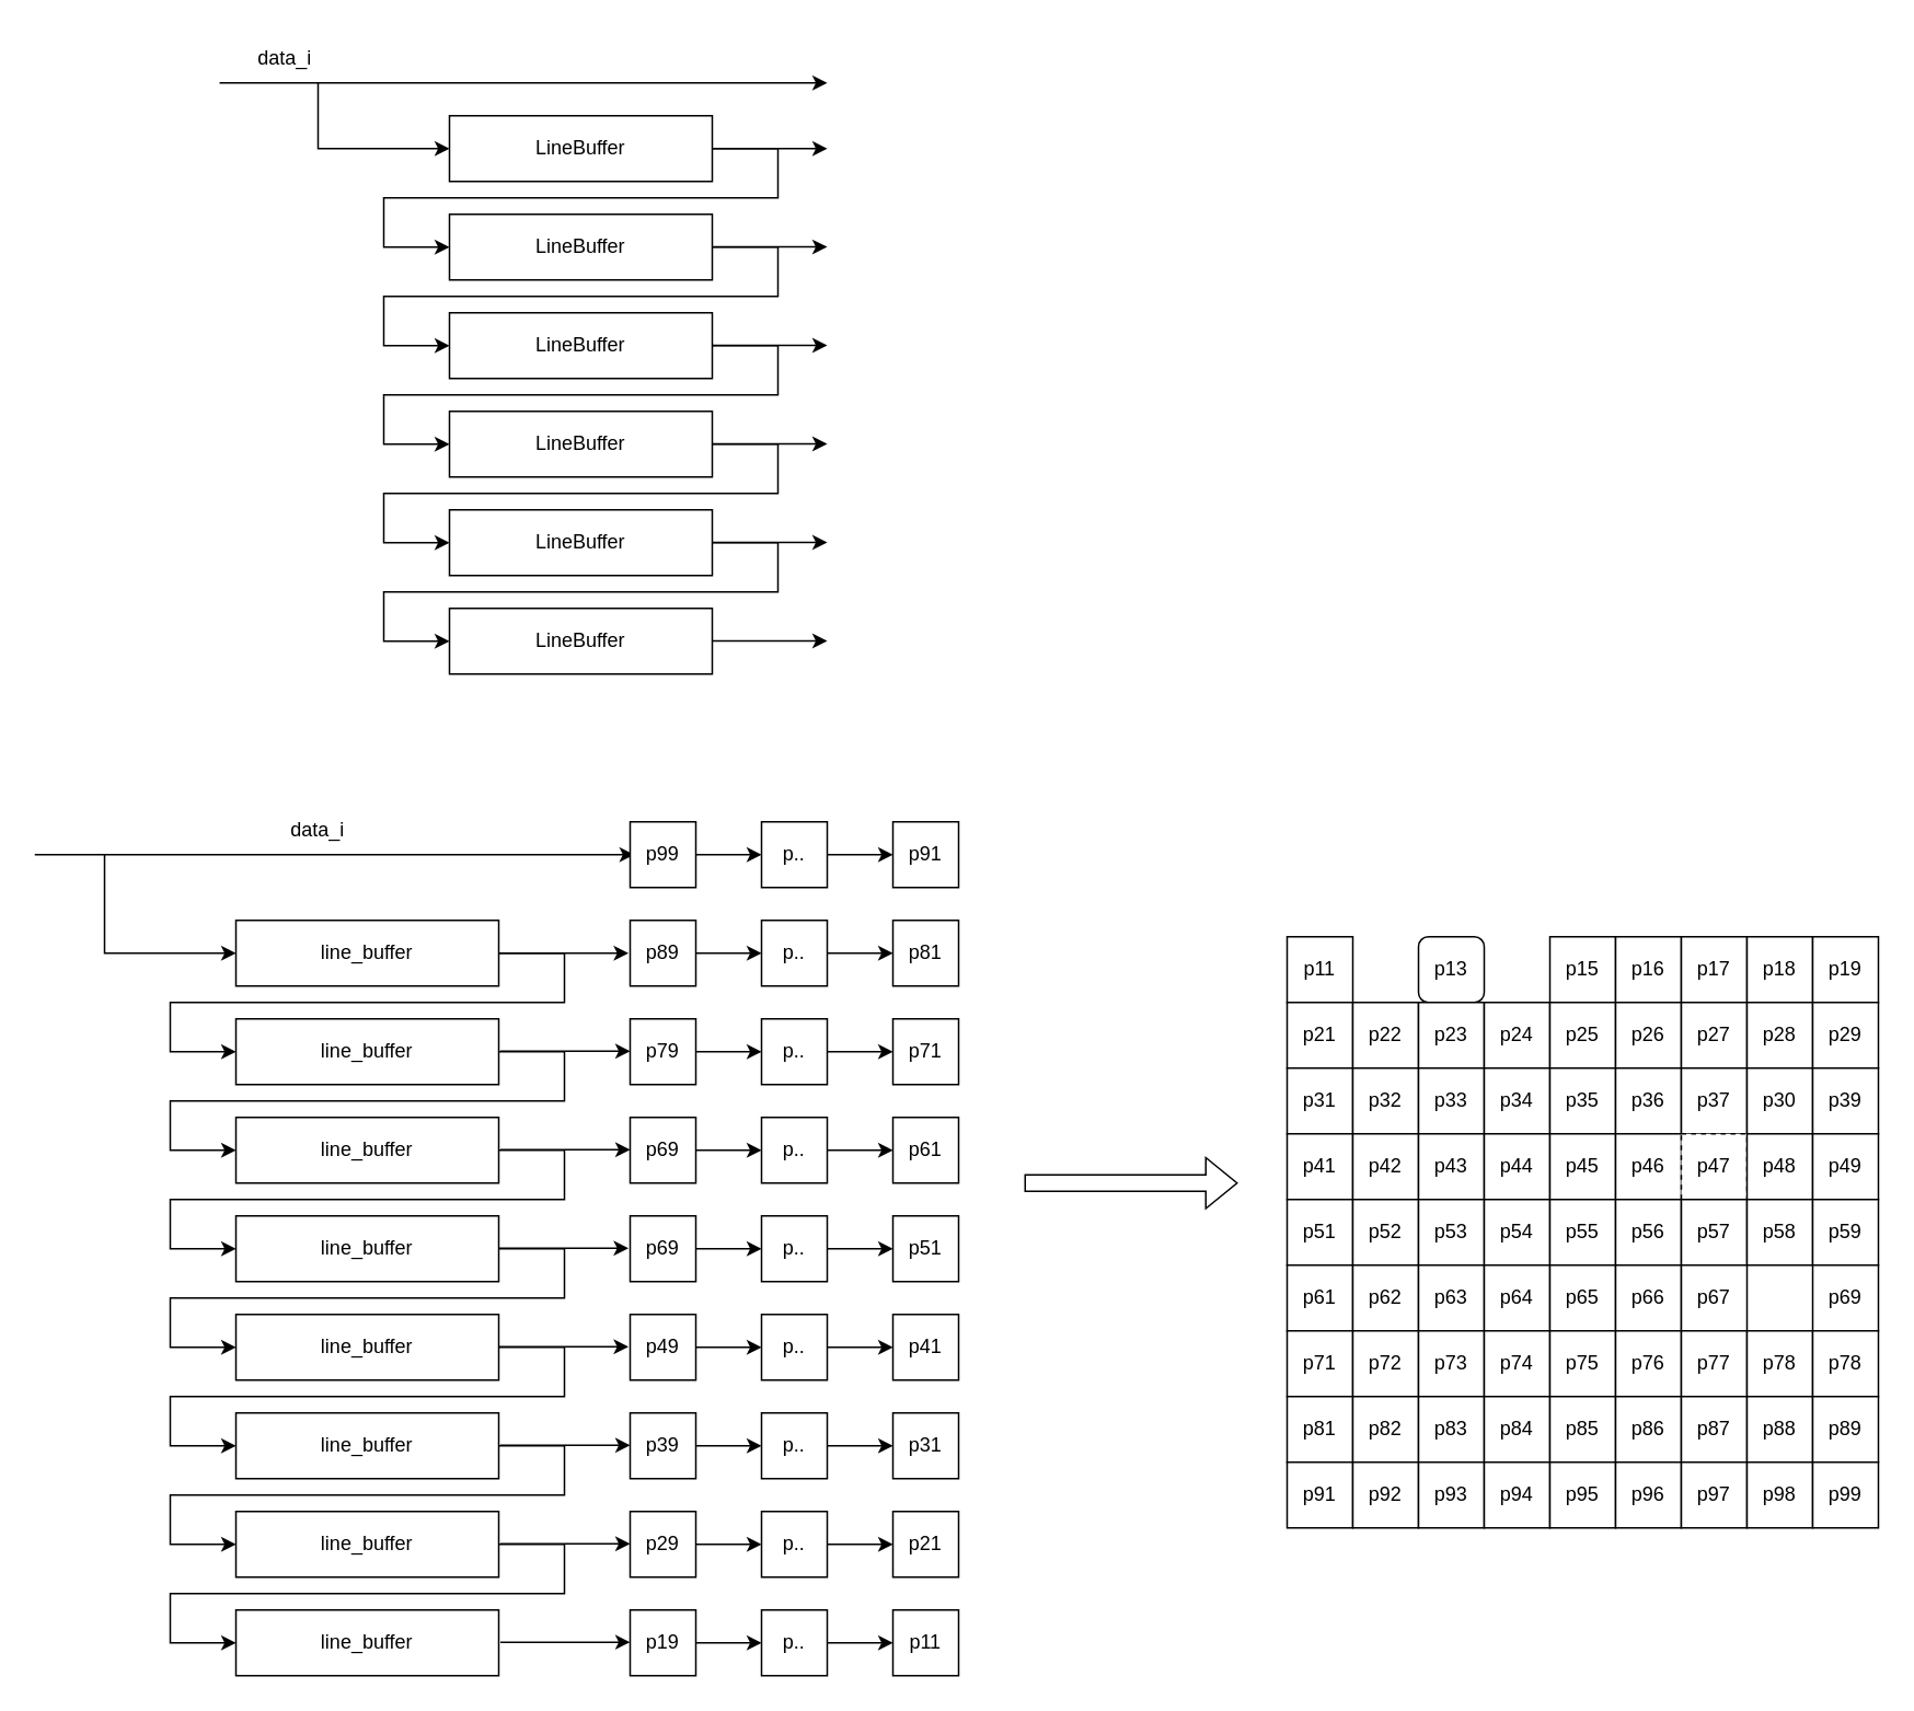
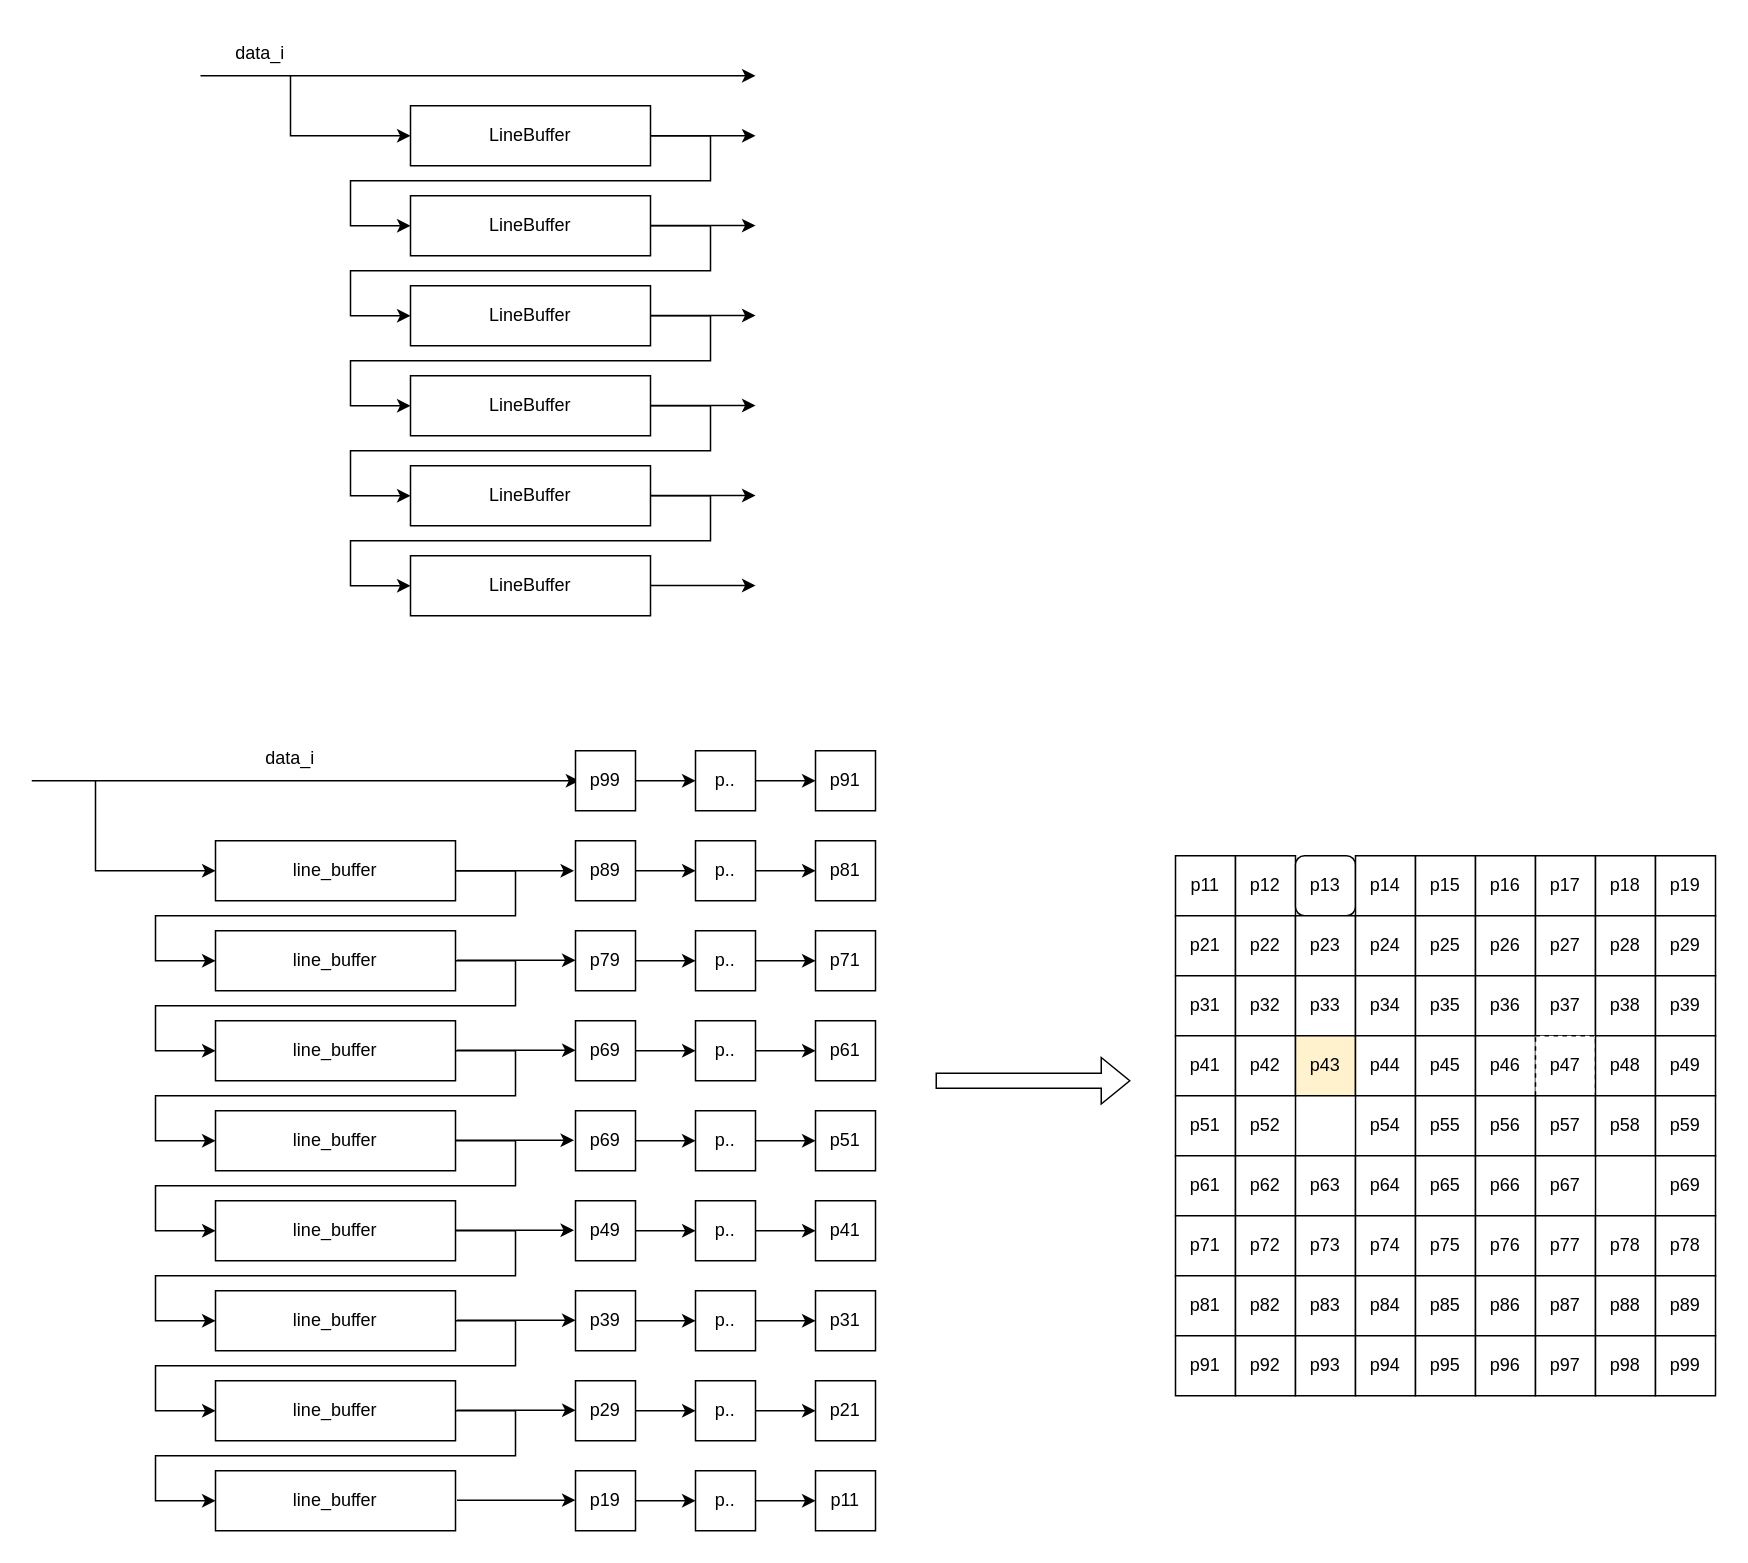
+ <mxCell id="83" value="p12" style="rounded=0;whiteSpace=wrap;html=1;container=0;" parent="1" vertex="1"><mxGeometry x="823" y="570" width="40" height="40" as="geometry" /></mxCell>
+ <mxCell id="85" value="p14" style="rounded=0;whiteSpace=wrap;html=1;container=0;" parent="1" vertex="1"><mxGeometry x="903" y="570" width="40" height="40" as="geometry" /></mxCell>
- <mxCell id="107" value="p30" style="rounded=0;whiteSpace=wrap;html=1;container=0;" parent="1" vertex="1"><mxGeometry x="1063" y="650" width="40" height="40" as="geometry" /></mxCell>
+ <mxCell id="107" value="p38" style="rounded=0;whiteSpace=wrap;html=1;container=0;" parent="1" vertex="1"><mxGeometry x="1063" y="650" width="40" height="40" as="geometry" /></mxCell>
- <mxCell id="111" value="p43" style="rounded=0;whiteSpace=wrap;html=1;container=0;" parent="1" vertex="1"><mxGeometry x="863" y="690" width="40" height="40" as="geometry" /></mxCell>
+ <mxCell id="111" value="p43" style="rounded=0;whiteSpace=wrap;html=1;container=0;fillColor=#fff2cc;" parent="1" vertex="1"><mxGeometry x="863" y="690" width="40" height="40" as="geometry" /></mxCell>
- <mxCell id="120" value="p53" style="rounded=0;whiteSpace=wrap;html=1;container=0;" parent="1" vertex="1"><mxGeometry x="863" y="730" width="40" height="40" as="geometry" /></mxCell>
